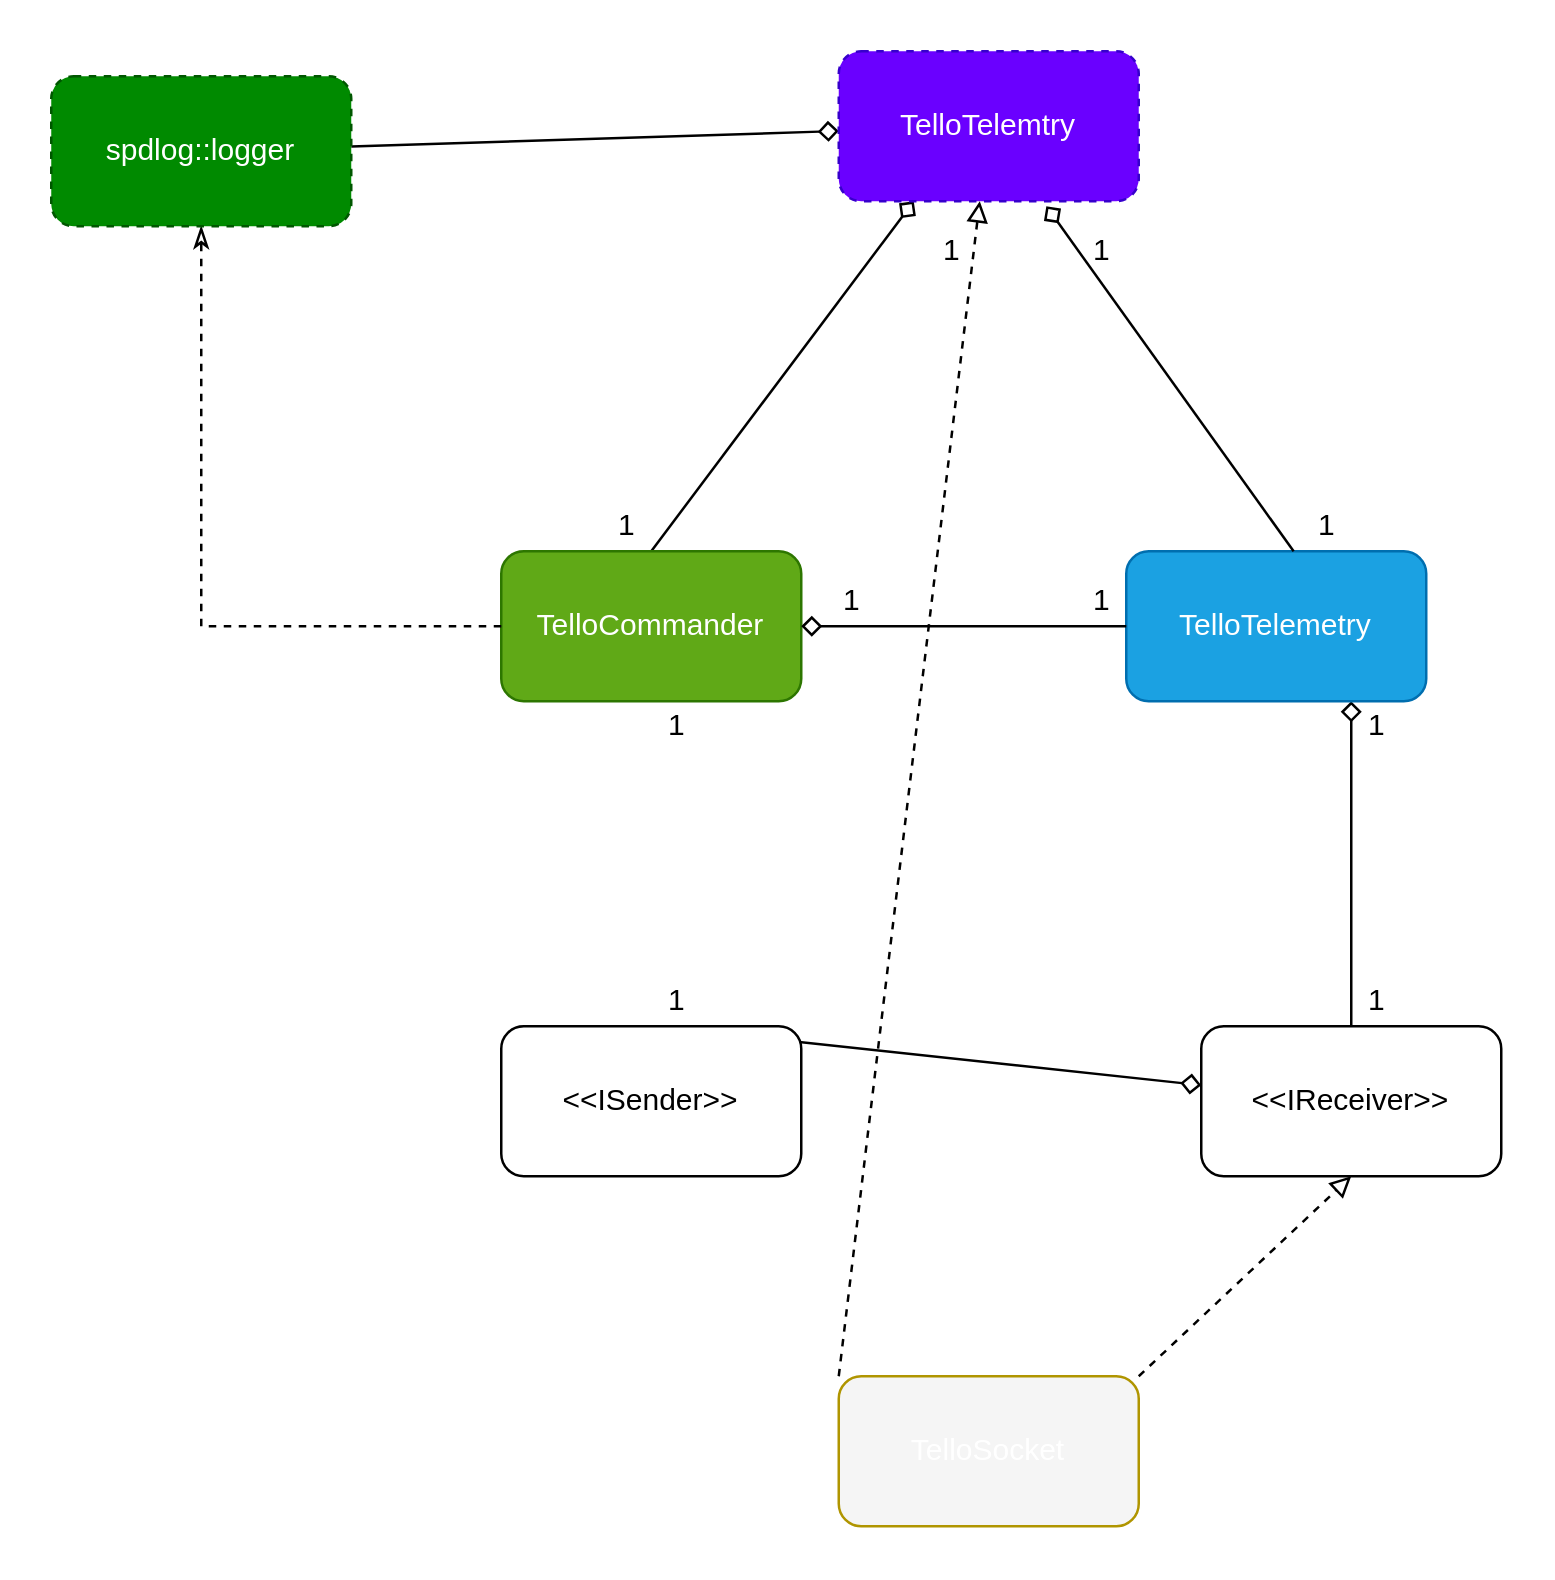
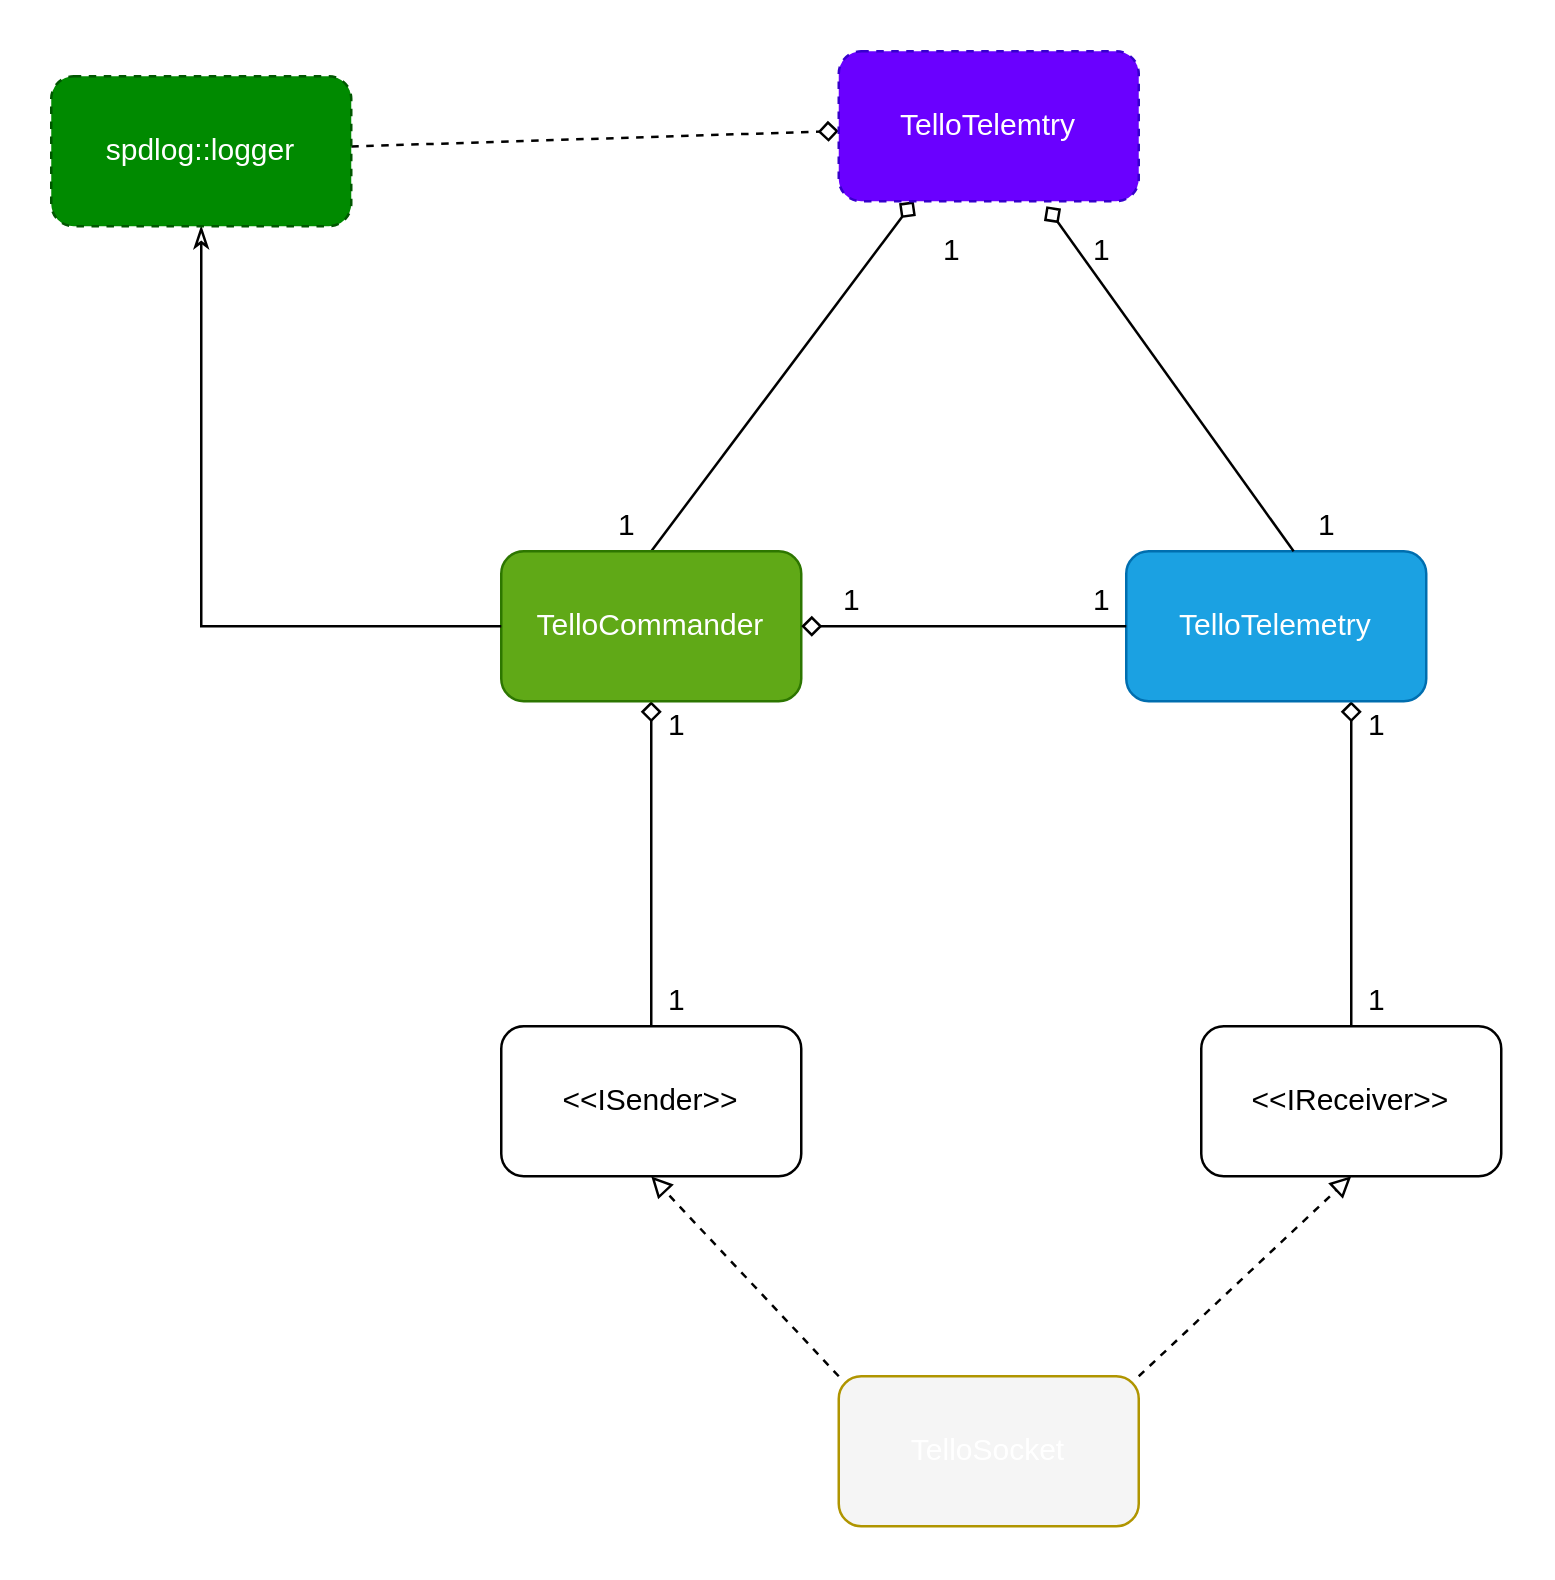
- <mxCell id="3" value="" style="edgeStyle=none;rounded=0;orthogonalLoop=1;jettySize=auto;html=1;endArrow=diamond;endFill=0;" parent="1" source="18" target="4" edge="1"><mxGeometry relative="1" as="geometry" /></mxCell>
+ <mxCell id="3" value="" style="edgeStyle=none;rounded=0;orthogonalLoop=1;jettySize=auto;html=1;endArrow=diamond;endFill=0;dashed=1;" parent="1" source="18" target="4" edge="1"><mxGeometry relative="1" as="geometry" /></mxCell>
- <mxCell id="17" style="edgeStyle=none;rounded=0;orthogonalLoop=1;jettySize=auto;html=1;endArrow=classicThin;endFill=0;exitX=0;exitY=0.5;exitDx=0;exitDy=0;dashed=1;" parent="1" source="6" target="18" edge="1"><mxGeometry relative="1" as="geometry"><Array as="points"><mxPoint x="80" y="250" /></Array></mxGeometry></mxCell>
+ <mxCell id="17" style="edgeStyle=none;rounded=0;orthogonalLoop=1;jettySize=auto;html=1;endArrow=classicThin;endFill=0;exitX=0;exitY=0.5;exitDx=0;exitDy=0;" parent="1" source="6" target="18" edge="1"><mxGeometry relative="1" as="geometry"><Array as="points"><mxPoint x="80" y="250" /></Array></mxGeometry></mxCell>
- <mxCell id="27" style="edgeStyle=none;rounded=0;orthogonalLoop=1;jettySize=auto;html=1;exitX=0;exitY=0;exitDx=0;exitDy=0;endArrow=block;endFill=0;dashed=1;" parent="1" source="26" target="4" edge="1"><mxGeometry relative="1" as="geometry"><mxPoint x="465" y="570" as="sourcePoint" /><mxPoint x="550" y="480" as="targetPoint" /></mxGeometry></mxCell>
+ <mxCell id="27" style="edgeStyle=none;rounded=0;orthogonalLoop=1;jettySize=auto;html=1;exitX=0;exitY=0;exitDx=0;exitDy=0;entryX=0.5;entryY=1;entryDx=0;entryDy=0;endArrow=block;endFill=0;dashed=1;" parent="1" source="26" target="19" edge="1"><mxGeometry relative="1" as="geometry"><mxPoint x="465" y="570" as="sourcePoint" /><mxPoint x="550" y="480" as="targetPoint" /></mxGeometry></mxCell>
- <mxCell id="5" style="edgeStyle=none;rounded=0;orthogonalLoop=1;jettySize=auto;html=1;endArrow=diamond;endFill=0;exitX=0.5;exitY=0;exitDx=0;exitDy=0;" parent="1" source="19" target="20" edge="1"><mxGeometry relative="1" as="geometry" /></mxCell>
+ <mxCell id="5" style="edgeStyle=none;rounded=0;orthogonalLoop=1;jettySize=auto;html=1;endArrow=diamond;endFill=0;exitX=0.5;exitY=0;exitDx=0;exitDy=0;" parent="1" source="19" target="6" edge="1"><mxGeometry relative="1" as="geometry" /></mxCell>
